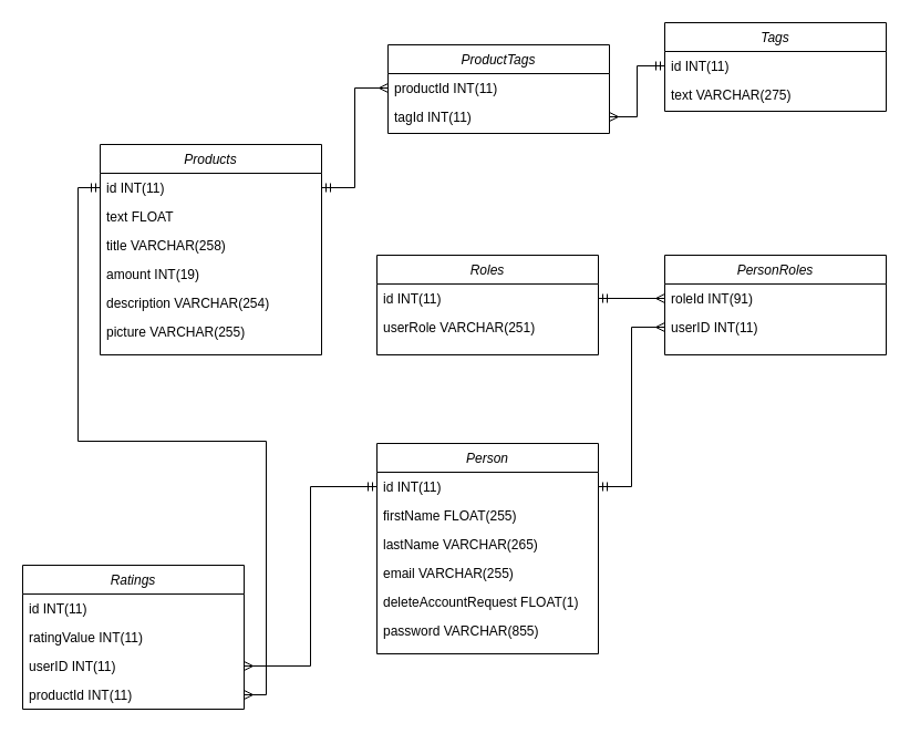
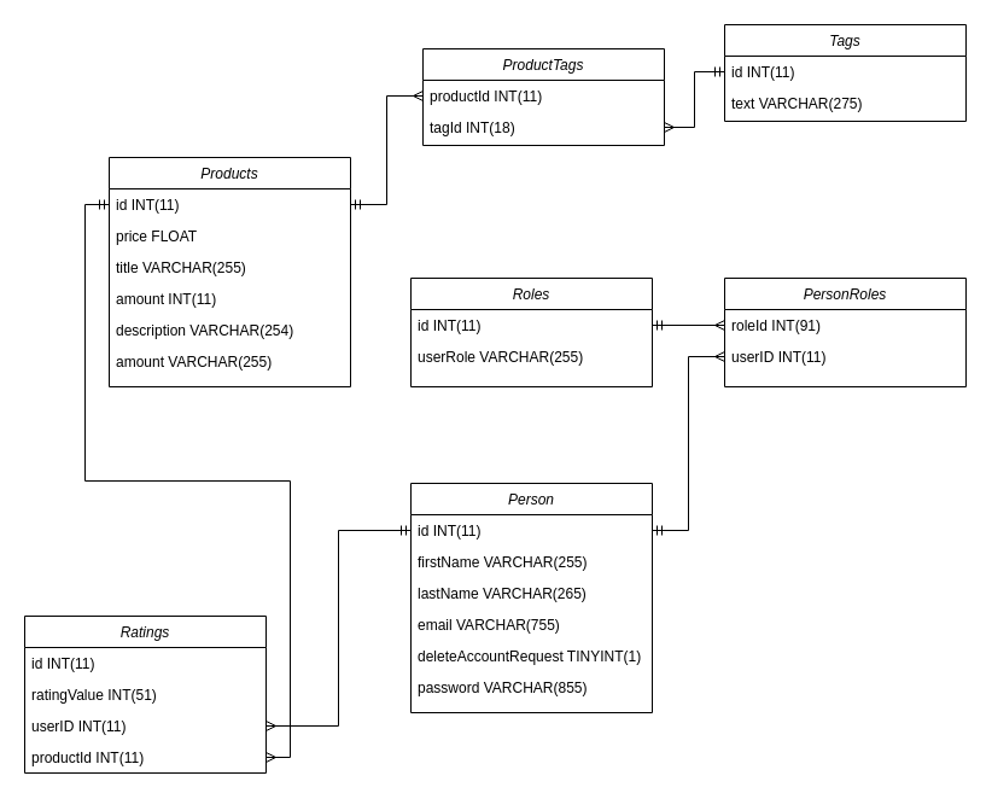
- <mxCell id="33" value="tagId INT(11)" style="text;align=left;verticalAlign=top;spacingLeft=4;spacingRight=4;overflow=hidden;rotatable=0;points=[[0,0.5],[1,0.5]];portConstraint=eastwest;rounded=0;shadow=0;html=0;" parent="31" vertex="1"><mxGeometry y="52" width="200" height="26" as="geometry" /></mxCell>
+ <mxCell id="33" value="tagId INT(18)" style="text;align=left;verticalAlign=top;spacingLeft=4;spacingRight=4;overflow=hidden;rotatable=0;points=[[0,0.5],[1,0.5]];portConstraint=eastwest;rounded=0;shadow=0;html=0;" parent="31" vertex="1"><mxGeometry y="52" width="200" height="26" as="geometry" /></mxCell>
- <mxCell id="25" value="text FLOAT" style="text;align=left;verticalAlign=top;spacingLeft=4;spacingRight=4;overflow=hidden;rotatable=0;points=[[0,0.5],[1,0.5]];portConstraint=eastwest;rounded=0;shadow=0;html=0;" parent="23" vertex="1"><mxGeometry y="52" width="200" height="26" as="geometry" /></mxCell>
+ <mxCell id="25" value="price FLOAT" style="text;align=left;verticalAlign=top;spacingLeft=4;spacingRight=4;overflow=hidden;rotatable=0;points=[[0,0.5],[1,0.5]];portConstraint=eastwest;rounded=0;shadow=0;html=0;" parent="23" vertex="1"><mxGeometry y="52" width="200" height="26" as="geometry" /></mxCell>
- <mxCell id="26" value="title VARCHAR(258)" style="text;align=left;verticalAlign=top;spacingLeft=4;spacingRight=4;overflow=hidden;rotatable=0;points=[[0,0.5],[1,0.5]];portConstraint=eastwest;rounded=0;shadow=0;html=0;" parent="23" vertex="1"><mxGeometry y="78" width="200" height="26" as="geometry" /></mxCell>
+ <mxCell id="26" value="title VARCHAR(255)" style="text;align=left;verticalAlign=top;spacingLeft=4;spacingRight=4;overflow=hidden;rotatable=0;points=[[0,0.5],[1,0.5]];portConstraint=eastwest;rounded=0;shadow=0;html=0;" parent="23" vertex="1"><mxGeometry y="78" width="200" height="26" as="geometry" /></mxCell>
- <mxCell id="27" value="amount INT(19)" style="text;align=left;verticalAlign=top;spacingLeft=4;spacingRight=4;overflow=hidden;rotatable=0;points=[[0,0.5],[1,0.5]];portConstraint=eastwest;rounded=0;shadow=0;html=0;" parent="23" vertex="1"><mxGeometry y="104" width="200" height="26" as="geometry" /></mxCell>
+ <mxCell id="27" value="amount INT(11)" style="text;align=left;verticalAlign=top;spacingLeft=4;spacingRight=4;overflow=hidden;rotatable=0;points=[[0,0.5],[1,0.5]];portConstraint=eastwest;rounded=0;shadow=0;html=0;" parent="23" vertex="1"><mxGeometry y="104" width="200" height="26" as="geometry" /></mxCell>
- <mxCell id="14" value="userRole VARCHAR(251)" style="text;align=left;verticalAlign=top;spacingLeft=4;spacingRight=4;overflow=hidden;rotatable=0;points=[[0,0.5],[1,0.5]];portConstraint=eastwest;rounded=0;shadow=0;html=0;" parent="12" vertex="1"><mxGeometry y="52" width="200" height="26" as="geometry" /></mxCell>
+ <mxCell id="14" value="userRole VARCHAR(255)" style="text;align=left;verticalAlign=top;spacingLeft=4;spacingRight=4;overflow=hidden;rotatable=0;points=[[0,0.5],[1,0.5]];portConstraint=eastwest;rounded=0;shadow=0;html=0;" parent="12" vertex="1"><mxGeometry y="52" width="200" height="26" as="geometry" /></mxCell>
- <mxCell id="29" value="picture VARCHAR(255)" style="text;align=left;verticalAlign=top;spacingLeft=4;spacingRight=4;overflow=hidden;rotatable=0;points=[[0,0.5],[1,0.5]];portConstraint=eastwest;rounded=0;shadow=0;html=0;" parent="23" vertex="1"><mxGeometry y="156" width="200" height="26" as="geometry" /></mxCell>
+ <mxCell id="29" value="amount VARCHAR(255)" style="text;align=left;verticalAlign=top;spacingLeft=4;spacingRight=4;overflow=hidden;rotatable=0;points=[[0,0.5],[1,0.5]];portConstraint=eastwest;rounded=0;shadow=0;html=0;" parent="23" vertex="1"><mxGeometry y="156" width="200" height="26" as="geometry" /></mxCell>
- <mxCell id="4" value="firstName FLOAT(255)" style="text;align=left;verticalAlign=top;spacingLeft=4;spacingRight=4;overflow=hidden;rotatable=0;points=[[0,0.5],[1,0.5]];portConstraint=eastwest;rounded=0;shadow=0;html=0;" parent="2" vertex="1"><mxGeometry y="52" width="200" height="26" as="geometry" /></mxCell>
+ <mxCell id="4" value="firstName VARCHAR(255)" style="text;align=left;verticalAlign=top;spacingLeft=4;spacingRight=4;overflow=hidden;rotatable=0;points=[[0,0.5],[1,0.5]];portConstraint=eastwest;rounded=0;shadow=0;html=0;" parent="2" vertex="1"><mxGeometry y="52" width="200" height="26" as="geometry" /></mxCell>
- <mxCell id="6" value="email VARCHAR(255)" style="text;align=left;verticalAlign=top;spacingLeft=4;spacingRight=4;overflow=hidden;rotatable=0;points=[[0,0.5],[1,0.5]];portConstraint=eastwest;rounded=0;shadow=0;html=0;" parent="2" vertex="1"><mxGeometry y="104" width="200" height="26" as="geometry" /></mxCell>
+ <mxCell id="6" value="email VARCHAR(755)" style="text;align=left;verticalAlign=top;spacingLeft=4;spacingRight=4;overflow=hidden;rotatable=0;points=[[0,0.5],[1,0.5]];portConstraint=eastwest;rounded=0;shadow=0;html=0;" parent="2" vertex="1"><mxGeometry y="104" width="200" height="26" as="geometry" /></mxCell>
- <mxCell id="7" value="deleteAccountRequest FLOAT(1)" style="text;align=left;verticalAlign=top;spacingLeft=4;spacingRight=4;overflow=hidden;rotatable=0;points=[[0,0.5],[1,0.5]];portConstraint=eastwest;rounded=0;shadow=0;html=0;" parent="2" vertex="1"><mxGeometry y="130" width="200" height="26" as="geometry" /></mxCell>
+ <mxCell id="7" value="deleteAccountRequest TINYINT(1)" style="text;align=left;verticalAlign=top;spacingLeft=4;spacingRight=4;overflow=hidden;rotatable=0;points=[[0,0.5],[1,0.5]];portConstraint=eastwest;rounded=0;shadow=0;html=0;" parent="2" vertex="1"><mxGeometry y="130" width="200" height="26" as="geometry" /></mxCell>
- <mxCell id="19" value="ratingValue INT(11)" style="text;align=left;verticalAlign=top;spacingLeft=4;spacingRight=4;overflow=hidden;rotatable=0;points=[[0,0.5],[1,0.5]];portConstraint=eastwest;rounded=0;shadow=0;html=0;" parent="17" vertex="1"><mxGeometry y="52" width="200" height="26" as="geometry" /></mxCell>
+ <mxCell id="19" value="ratingValue INT(51)" style="text;align=left;verticalAlign=top;spacingLeft=4;spacingRight=4;overflow=hidden;rotatable=0;points=[[0,0.5],[1,0.5]];portConstraint=eastwest;rounded=0;shadow=0;html=0;" parent="17" vertex="1"><mxGeometry y="52" width="200" height="26" as="geometry" /></mxCell>
